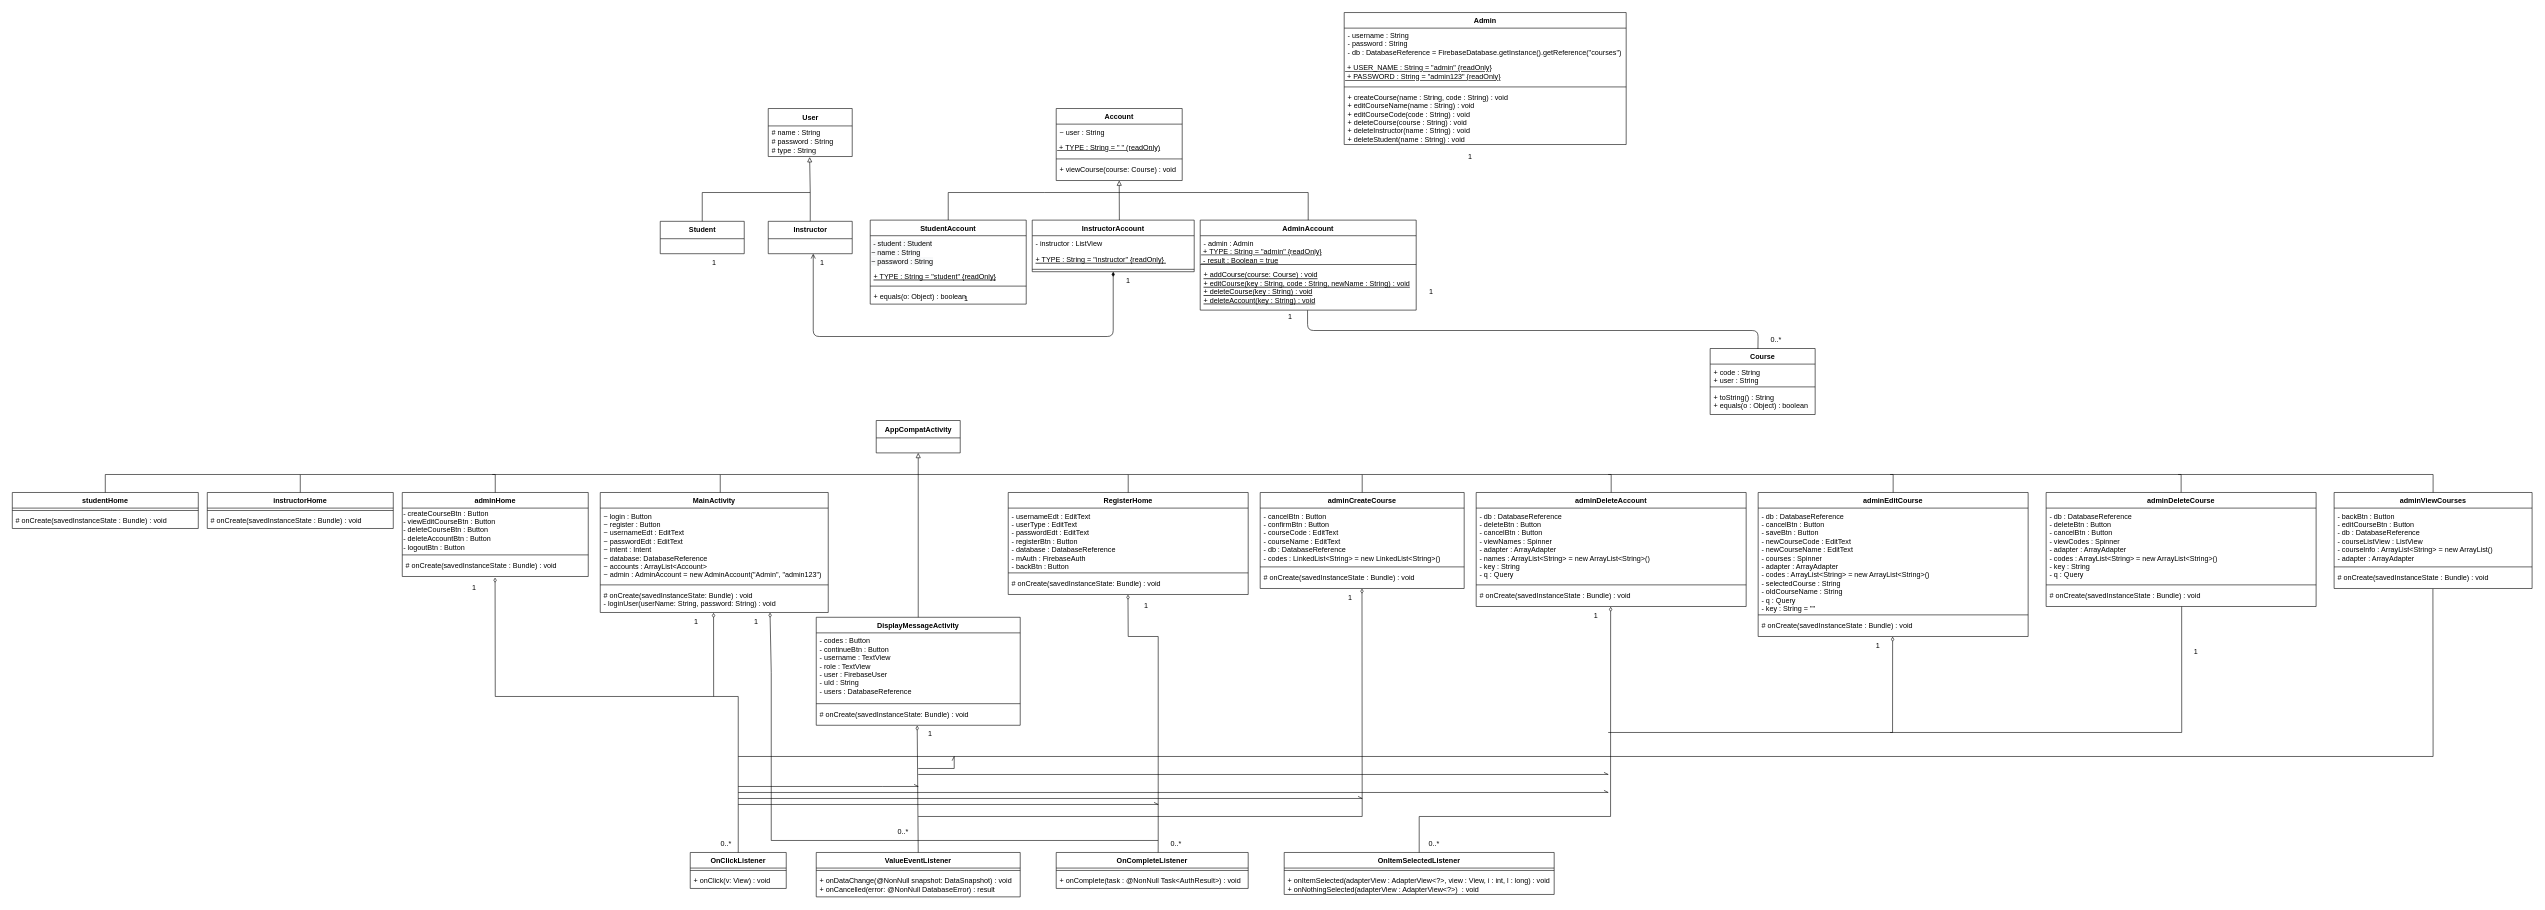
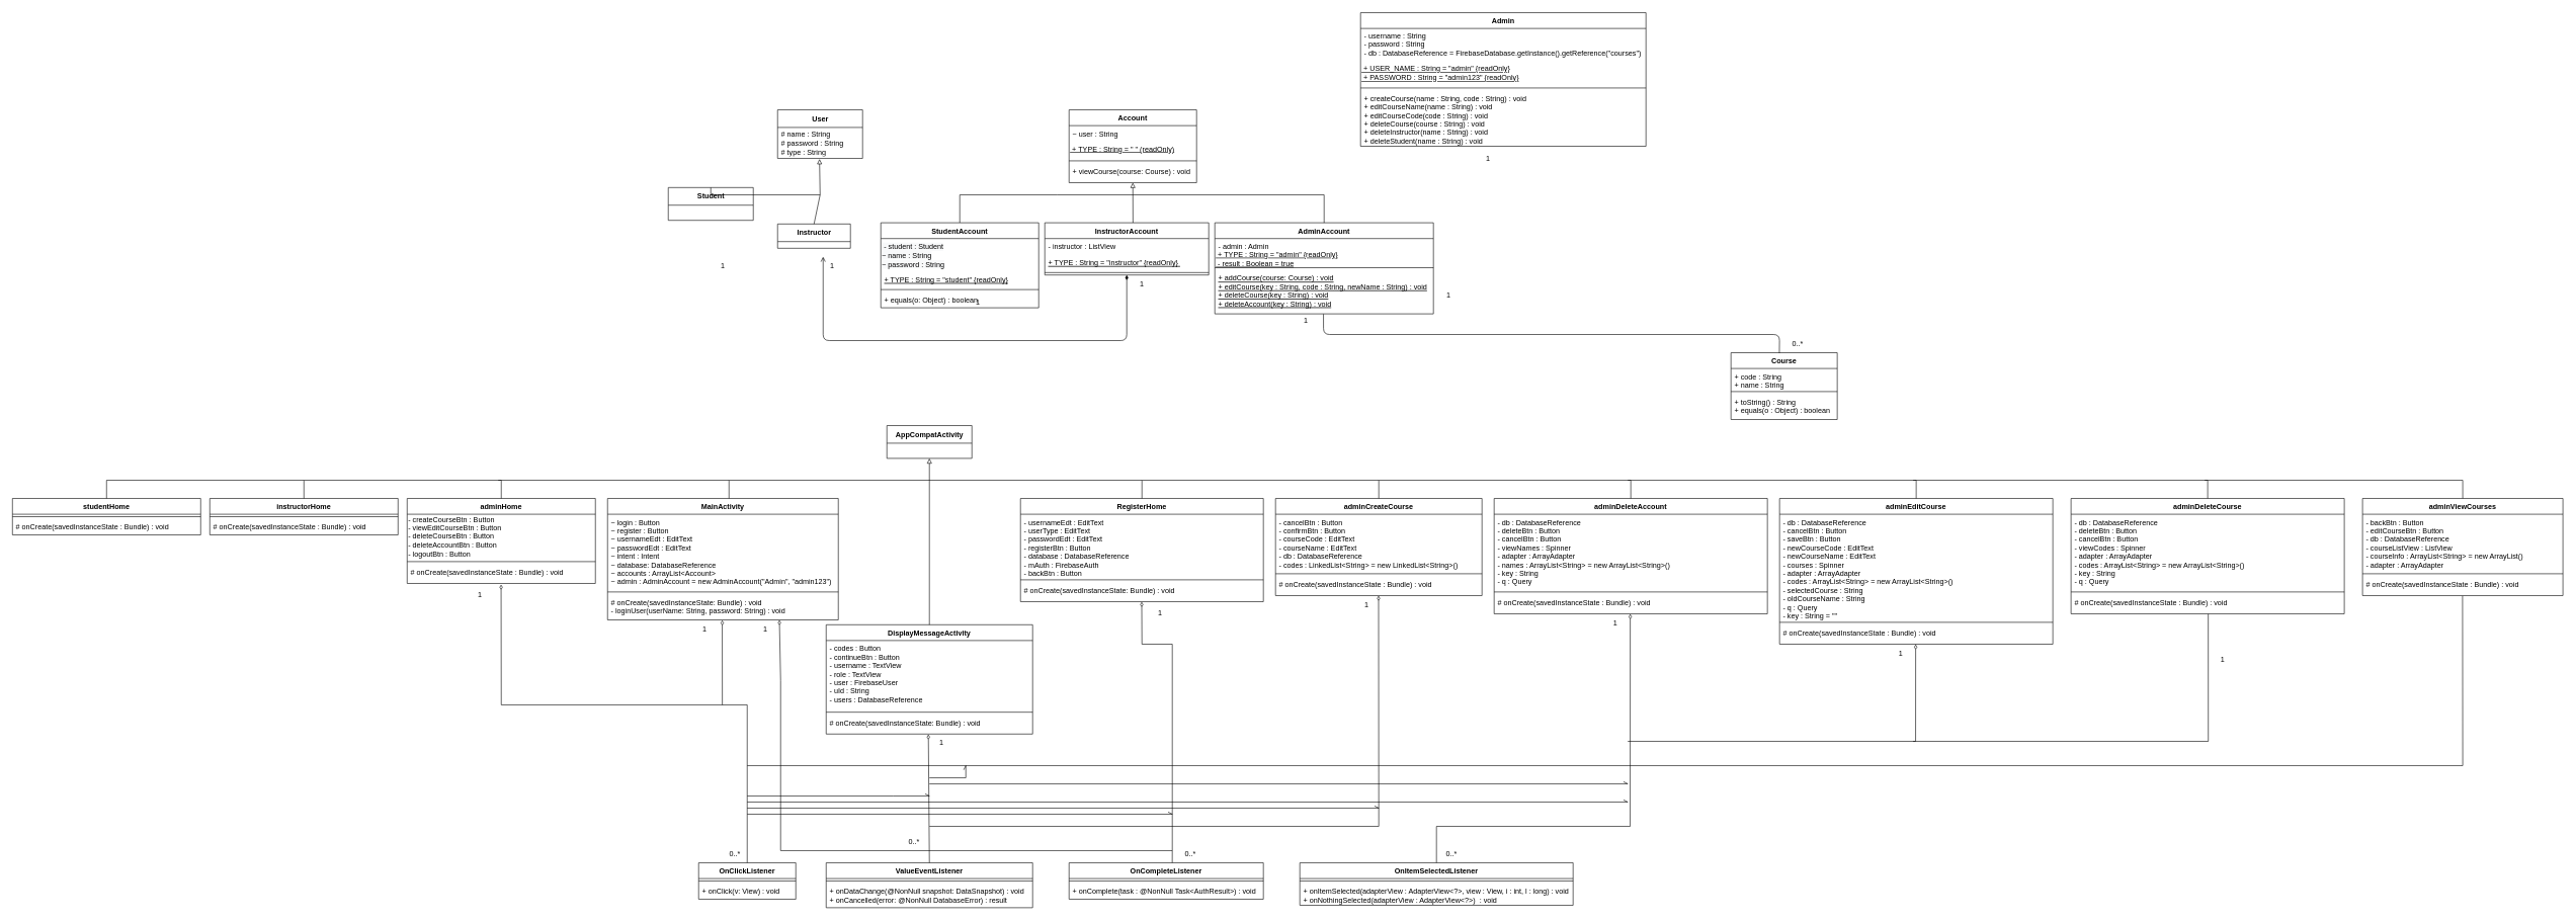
- <mxCell id="9" value="Student" style="swimlane;fontStyle=1;align=center;verticalAlign=middle;childLayout=stackLayout;horizontal=1;startSize=29;horizontalStack=0;resizeParent=1;resizeParentMax=0;resizeLast=0;collapsible=0;marginBottom=0;html=1;" vertex="1" parent="1"><mxGeometry x="1100" y="368" width="140" height="54" as="geometry" /></mxCell>
+ <mxCell id="9" value="Student" style="swimlane;fontStyle=1;align=center;verticalAlign=middle;childLayout=stackLayout;horizontal=1;startSize=29;horizontalStack=0;resizeParent=1;resizeParentMax=0;resizeLast=0;collapsible=0;marginBottom=0;html=1;" vertex="1" parent="1"><mxGeometry x="1100" y="308" width="140" height="54" as="geometry" /></mxCell>
- <mxCell id="10" value="Instructor" style="swimlane;fontStyle=1;align=center;verticalAlign=middle;childLayout=stackLayout;horizontal=1;startSize=29;horizontalStack=0;resizeParent=1;resizeParentMax=0;resizeLast=0;collapsible=0;marginBottom=0;html=1;" vertex="1" parent="1"><mxGeometry x="1280" y="368" width="140" height="54" as="geometry" /></mxCell>
+ <mxCell id="10" value="Instructor" style="swimlane;fontStyle=1;align=center;verticalAlign=middle;childLayout=stackLayout;horizontal=1;startSize=29;horizontalStack=0;resizeParent=1;resizeParentMax=0;resizeLast=0;collapsible=0;marginBottom=0;html=1;" vertex="1" parent="1"><mxGeometry x="1280" y="368" width="120" height="40" as="geometry" /></mxCell>
- <mxCell id="33" value="+ code : String&#10;+ user : String" style="text;strokeColor=none;fillColor=none;align=left;verticalAlign=top;spacingLeft=4;spacingRight=4;overflow=hidden;rotatable=0;points=[[0,0.5],[1,0.5]];portConstraint=eastwest;" vertex="1" parent="32"><mxGeometry y="26" width="175" height="34" as="geometry" /></mxCell>
+ <mxCell id="33" value="+ code : String&#10;+ name : String" style="text;strokeColor=none;fillColor=none;align=left;verticalAlign=top;spacingLeft=4;spacingRight=4;overflow=hidden;rotatable=0;points=[[0,0.5],[1,0.5]];portConstraint=eastwest;" vertex="1" parent="32"><mxGeometry y="26" width="175" height="34" as="geometry" /></mxCell>
